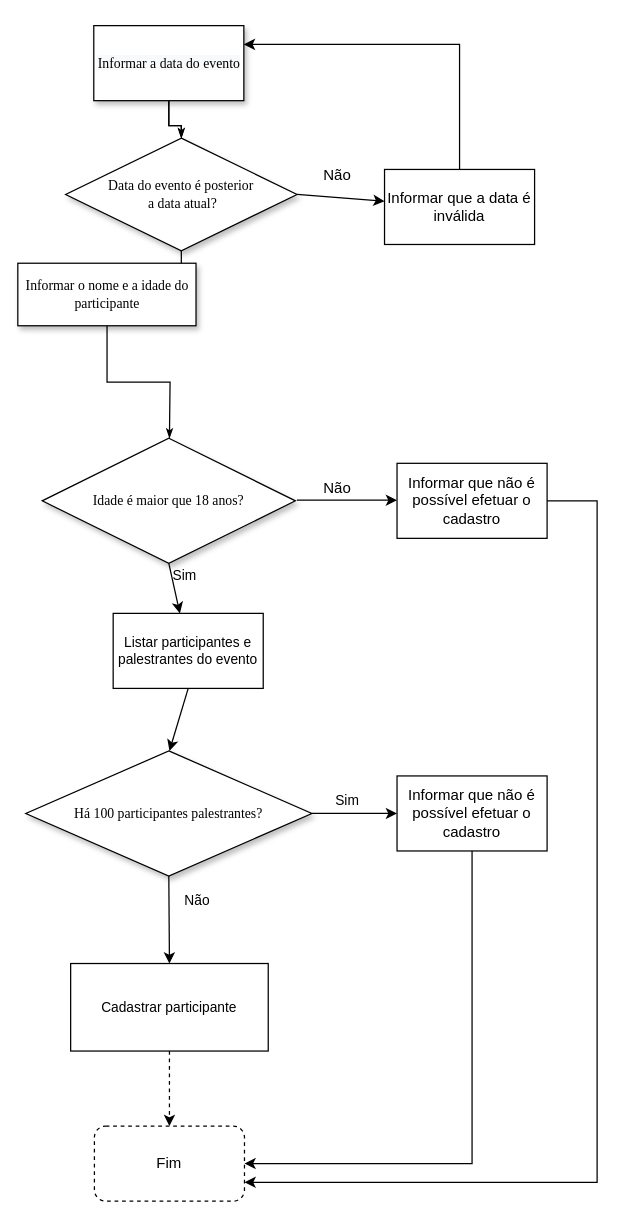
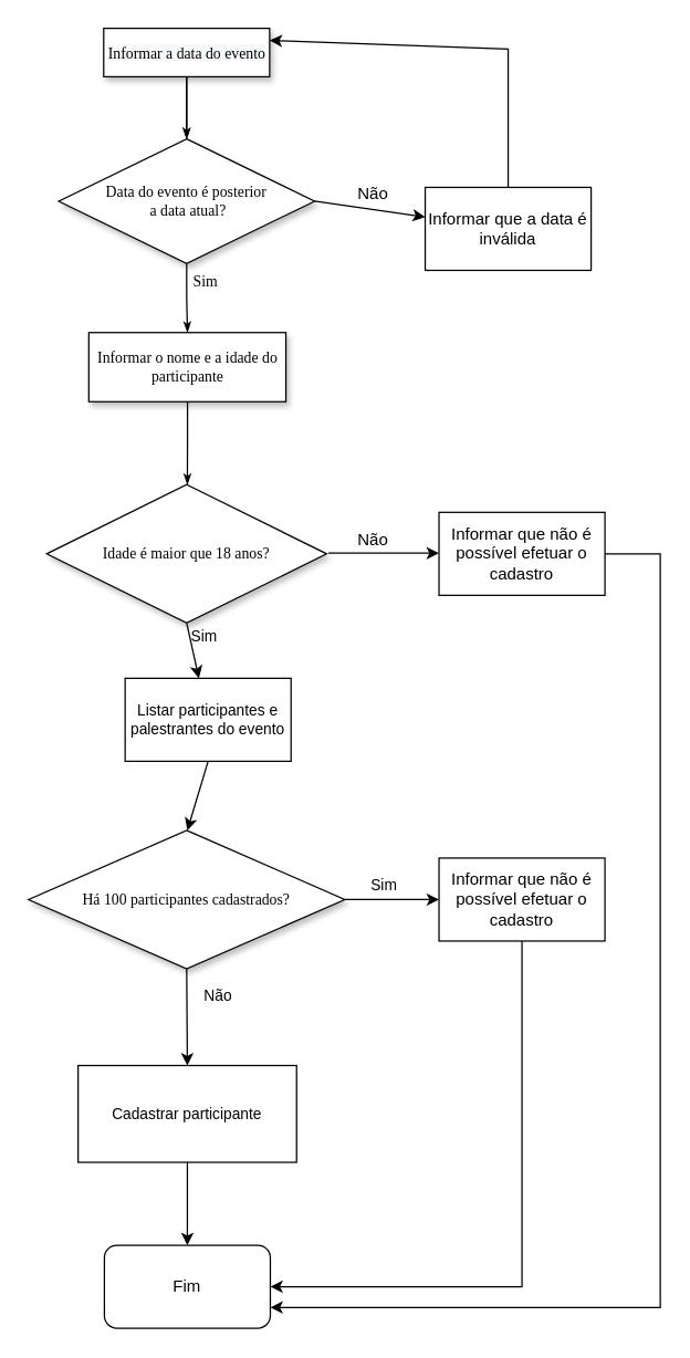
- <mxCell id="4" value="&lt;font style=&quot;font-size: 11px&quot;&gt;&lt;span style=&quot;color: rgb(0 , 0 , 0) ; font-family: &amp;#34;verdana&amp;#34; ; font-style: normal ; font-weight: 400 ; letter-spacing: normal ; text-align: center ; text-indent: 0px ; text-transform: none ; word-spacing: 0px ; background-color: rgb(248 , 249 , 250) ; display: inline ; float: none&quot;&gt;Informar a data do evento&lt;/span&gt;&lt;br&gt;&lt;/font&gt;" style="rounded=0;whiteSpace=wrap;html=1;shadow=1;labelBackgroundColor=none;strokeWidth=1;fontFamily=Verdana;fontSize=8;align=center;" parent="1" vertex="1"><mxGeometry x="74.5" y="20" width="120" height="60" as="geometry" /></mxCell>
+ <mxCell id="4" value="&lt;font style=&quot;font-size: 11px&quot;&gt;&lt;span style=&quot;color: rgb(0 , 0 , 0) ; font-family: &amp;#34;verdana&amp;#34; ; font-style: normal ; font-weight: 400 ; letter-spacing: normal ; text-align: center ; text-indent: 0px ; text-transform: none ; word-spacing: 0px ; background-color: rgb(248 , 249 , 250) ; display: inline ; float: none&quot;&gt;Informar a data do evento&lt;/span&gt;&lt;br&gt;&lt;/font&gt;" style="rounded=0;whiteSpace=wrap;html=1;shadow=1;labelBackgroundColor=none;strokeWidth=1;fontFamily=Verdana;fontSize=8;align=center;" parent="1" vertex="1"><mxGeometry x="74.5" y="20" width="120" height="35" as="geometry" /></mxCell>
- <mxCell id="6" value="&lt;font style=&quot;font-size: 11px&quot;&gt;Data do evento é posterior&lt;br&gt;&amp;nbsp;a data atual?&lt;/font&gt;" style="rhombus;whiteSpace=wrap;html=1;rounded=0;shadow=1;labelBackgroundColor=none;strokeWidth=1;fontFamily=Verdana;fontSize=8;align=center;" parent="1" vertex="1"><mxGeometry x="52" y="110" width="185" height="90" as="geometry" /></mxCell>
+ <mxCell id="6" value="&lt;font style=&quot;font-size: 11px&quot;&gt;Data do evento é posterior&lt;br&gt;&amp;nbsp;a data atual?&lt;/font&gt;" style="rhombus;whiteSpace=wrap;html=1;rounded=0;shadow=1;labelBackgroundColor=none;strokeWidth=1;fontFamily=Verdana;fontSize=8;align=center;" parent="1" vertex="1"><mxGeometry x="42" y="100" width="185" height="90" as="geometry" /></mxCell>
- <mxCell id="8" value="&lt;font style=&quot;font-size: 11px&quot;&gt;Informar o nome e a idade do participante&lt;/font&gt;" style="whiteSpace=wrap;html=1;rounded=0;shadow=1;labelBackgroundColor=none;strokeWidth=1;fontFamily=Verdana;fontSize=8;align=center;" parent="1" vertex="1"><mxGeometry x="13.75" y="210" width="142.5" height="50" as="geometry" /></mxCell>
+ <mxCell id="8" value="&lt;font style=&quot;font-size: 11px&quot;&gt;Informar o nome e a idade do participante&lt;/font&gt;" style="whiteSpace=wrap;html=1;rounded=0;shadow=1;labelBackgroundColor=none;strokeWidth=1;fontFamily=Verdana;fontSize=8;align=center;" parent="1" vertex="1"><mxGeometry x="63.75" y="240" width="142.5" height="50" as="geometry" /></mxCell>
- <mxCell id="21" value="&lt;font style=&quot;font-size: 11px&quot;&gt;Há 100 participantes palestrantes?&lt;/font&gt;" style="rhombus;whiteSpace=wrap;html=1;rounded=0;shadow=1;labelBackgroundColor=none;strokeWidth=1;fontFamily=Verdana;fontSize=8;align=center;" vertex="1" parent="1"><mxGeometry x="20.13" y="600" width="228.75" height="100" as="geometry" /></mxCell>
+ <mxCell id="21" value="&lt;font style=&quot;font-size: 11px&quot;&gt;Há 100 participantes cadastrados?&lt;/font&gt;" style="rhombus;whiteSpace=wrap;html=1;rounded=0;shadow=1;labelBackgroundColor=none;strokeWidth=1;fontFamily=Verdana;fontSize=8;align=center;" vertex="1" parent="1"><mxGeometry x="20.13" y="600" width="228.75" height="100" as="geometry" /></mxCell>
- <mxCell id="29" value="" style="endArrow=classic;html=1;rounded=0;fontSize=11;exitX=0.5;exitY=1;exitDx=0;exitDy=0;entryX=0.5;entryY=0;entryDx=0;entryDy=0;dashed=1;" edge="1" parent="1" source="28" target="17"><mxGeometry width="50" height="50" relative="1" as="geometry"><mxPoint x="347" y="790" as="sourcePoint" /><mxPoint x="397" y="740" as="targetPoint" /></mxGeometry></mxCell>
+ <mxCell id="29" value="" style="endArrow=classic;html=1;rounded=0;fontSize=11;exitX=0.5;exitY=1;exitDx=0;exitDy=0;entryX=0.5;entryY=0;entryDx=0;entryDy=0;" edge="1" parent="1" source="28" target="17"><mxGeometry width="50" height="50" relative="1" as="geometry"><mxPoint x="347" y="790" as="sourcePoint" /><mxPoint x="397" y="740" as="targetPoint" /></mxGeometry></mxCell>
- <mxCell id="17" value="Fim" style="rounded=1;whiteSpace=wrap;html=1;dashed=1;" vertex="1" parent="1"><mxGeometry x="75" y="900" width="120" height="60" as="geometry" /></mxCell>
+ <mxCell id="17" value="Fim" style="rounded=1;whiteSpace=wrap;html=1;" vertex="1" parent="1"><mxGeometry x="75" y="900" width="120" height="60" as="geometry" /></mxCell>
